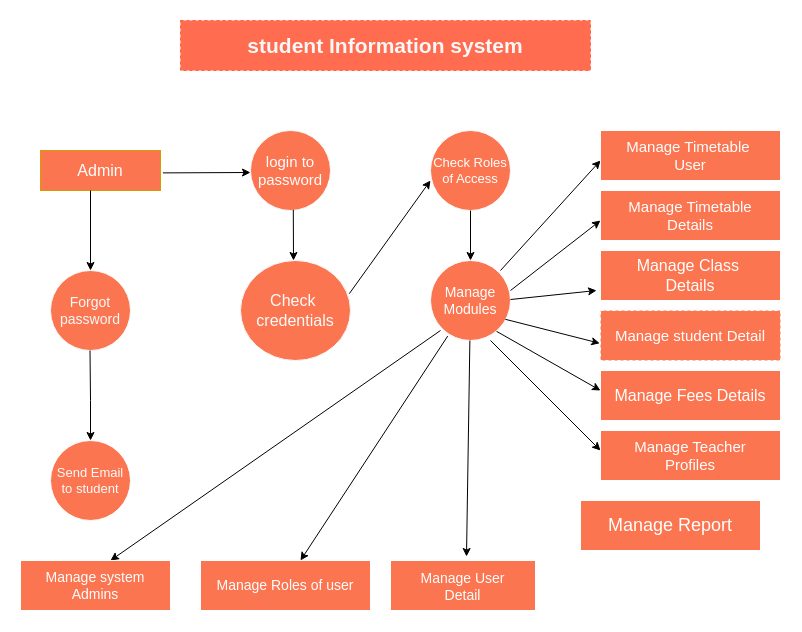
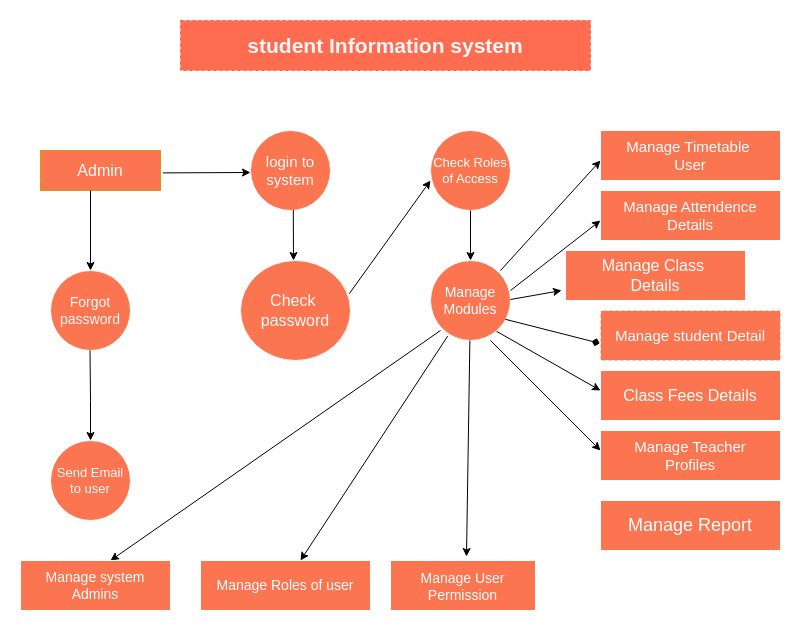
- <mxCell id="5" value="&lt;font style=&quot;color: rgb(253, 253, 253); font-size: 15px;&quot;&gt;login to password&lt;/font&gt;" style="ellipse;whiteSpace=wrap;html=1;fillColor=#FB7550;strokeColor=#F9F9F9;" parent="1" vertex="1"><mxGeometry x="250" y="130" width="80" height="80" as="geometry" /></mxCell>
+ <mxCell id="5" value="&lt;font style=&quot;color: rgb(253, 253, 253); font-size: 15px;&quot;&gt;login to system&lt;/font&gt;" style="ellipse;whiteSpace=wrap;html=1;fillColor=#FB7550;strokeColor=#F9F9F9;" parent="1" vertex="1"><mxGeometry x="250" y="130" width="80" height="80" as="geometry" /></mxCell>
- <mxCell id="25" value="&lt;font style=&quot;font-size: 15px; color: rgb(255, 255, 255);&quot;&gt;Manage Timetable&lt;/font&gt;&lt;div&gt;&lt;font style=&quot;font-size: 15px; color: rgb(255, 255, 255);&quot;&gt;Details&lt;/font&gt;&lt;/div&gt;" style="whiteSpace=wrap;html=1;fillColor=#FB7550;strokeColor=#FFFFFF;" parent="1" vertex="1"><mxGeometry x="600" y="190" width="180" height="50" as="geometry" /></mxCell>
+ <mxCell id="25" value="&lt;font style=&quot;font-size: 15px; color: rgb(255, 255, 255);&quot;&gt;Manage Attendence&lt;/font&gt;&lt;div&gt;&lt;font style=&quot;font-size: 15px; color: rgb(255, 255, 255);&quot;&gt;Details&lt;/font&gt;&lt;/div&gt;" style="whiteSpace=wrap;html=1;fillColor=#FB7550;strokeColor=#FFFFFF;" parent="1" vertex="1"><mxGeometry x="600" y="190" width="180" height="50" as="geometry" /></mxCell>
- <mxCell id="27" value="&lt;font style=&quot;font-size: 16px; color: rgb(255, 255, 255);&quot;&gt;Manage Class&amp;nbsp;&lt;/font&gt;&lt;div&gt;&lt;font style=&quot;font-size: 16px; color: rgb(255, 255, 255);&quot;&gt;Details&lt;/font&gt;&lt;/div&gt;" style="whiteSpace=wrap;html=1;fillColor=#FB7550;strokeColor=#FFFFFF;" parent="1" vertex="1"><mxGeometry x="600" y="250" width="180" height="50" as="geometry" /></mxCell>
+ <mxCell id="27" value="&lt;font style=&quot;font-size: 16px; color: rgb(255, 255, 255);&quot;&gt;Manage Class&amp;nbsp;&lt;/font&gt;&lt;div&gt;&lt;font style=&quot;font-size: 16px; color: rgb(255, 255, 255);&quot;&gt;Details&lt;/font&gt;&lt;/div&gt;" style="whiteSpace=wrap;html=1;fillColor=#FB7550;strokeColor=#FFFFFF;" parent="1" vertex="1"><mxGeometry x="565" y="250" width="180" height="50" as="geometry" /></mxCell>
- <mxCell id="11" value="&lt;font style=&quot;font-size: 16px; color: rgb(251, 251, 251);&quot;&gt;Check&amp;nbsp;&lt;/font&gt;&lt;div&gt;&lt;font style=&quot;font-size: 16px; color: rgb(251, 251, 251);&quot;&gt;credentials&lt;/font&gt;&lt;/div&gt;" style="ellipse;whiteSpace=wrap;html=1;fillColor=#FB7550;strokeColor=#FBFBFB;" parent="1" vertex="1"><mxGeometry x="240" y="260" width="110" height="100" as="geometry" /></mxCell>
+ <mxCell id="11" value="&lt;font style=&quot;font-size: 16px; color: rgb(251, 251, 251);&quot;&gt;Check&amp;nbsp;&lt;/font&gt;&lt;div&gt;&lt;font style=&quot;font-size: 16px; color: rgb(251, 251, 251);&quot;&gt;password&lt;/font&gt;&lt;/div&gt;" style="ellipse;whiteSpace=wrap;html=1;fillColor=#FB7550;strokeColor=#FBFBFB;" parent="1" vertex="1"><mxGeometry x="240" y="260" width="110" height="100" as="geometry" /></mxCell>
- <mxCell id="28" value="" style="endArrow=classic;html=1;rounded=0;exitX=0.935;exitY=0.735;exitDx=0;exitDy=0;exitPerimeter=0;entryX=-0.004;entryY=0.656;entryDx=0;entryDy=0;entryPerimeter=0;" parent="1" source="15" target="29" edge="1"><mxGeometry width="50" height="50" relative="1" as="geometry"><mxPoint x="510" y="350" as="sourcePoint" /><mxPoint x="590" y="340" as="targetPoint" /></mxGeometry></mxCell>
+ <mxCell id="28" value="" style="endArrow=diamond;html=1;rounded=0;exitX=0.935;exitY=0.735;exitDx=0;exitDy=0;exitPerimeter=0;entryX=-0.004;entryY=0.656;entryDx=0;entryDy=0;entryPerimeter=0;" parent="1" source="15" target="29" edge="1"><mxGeometry width="50" height="50" relative="1" as="geometry"><mxPoint x="510" y="350" as="sourcePoint" /><mxPoint x="590" y="340" as="targetPoint" /></mxGeometry></mxCell>
- <mxCell id="31" value="&lt;font style=&quot;font-size: 16px; color: rgb(255, 255, 255);&quot;&gt;Manage Fees Details&lt;/font&gt;" style="whiteSpace=wrap;html=1;fillColor=#FB7550;strokeColor=#FFFFFF;" parent="1" vertex="1"><mxGeometry x="600" y="370" width="180" height="50" as="geometry" /></mxCell>
+ <mxCell id="31" value="&lt;font style=&quot;font-size: 16px; color: rgb(255, 255, 255);&quot;&gt;Class Fees Details&lt;/font&gt;" style="whiteSpace=wrap;html=1;fillColor=#FB7550;strokeColor=#FFFFFF;" parent="1" vertex="1"><mxGeometry x="600" y="370" width="180" height="50" as="geometry" /></mxCell>
- <mxCell id="9" value="&lt;font style=&quot;color: rgb(251, 251, 251); font-size: 13px;&quot;&gt;Send Email&lt;/font&gt;&lt;div&gt;&lt;font style=&quot;color: rgb(251, 251, 251); font-size: 13px;&quot;&gt;to student&lt;/font&gt;&lt;/div&gt;" style="ellipse;whiteSpace=wrap;html=1;strokeColor=#FFFFFF;fillColor=#FB7550;" parent="1" vertex="1"><mxGeometry x="50" y="440" width="80" height="80" as="geometry" /></mxCell>
+ <mxCell id="9" value="&lt;font style=&quot;color: rgb(251, 251, 251); font-size: 13px;&quot;&gt;Send Email&lt;/font&gt;&lt;div&gt;&lt;font style=&quot;color: rgb(251, 251, 251); font-size: 13px;&quot;&gt;to user&lt;/font&gt;&lt;/div&gt;" style="ellipse;whiteSpace=wrap;html=1;strokeColor=#FFFFFF;fillColor=#FB7550;" parent="1" vertex="1"><mxGeometry x="50" y="440" width="80" height="80" as="geometry" /></mxCell>
- <mxCell id="34" value="&lt;font style=&quot;font-size: 18px; color: rgb(255, 255, 255);&quot;&gt;Manage Report&lt;/font&gt;" style="whiteSpace=wrap;html=1;fillColor=#FB7550;strokeColor=#FFFFFF;" parent="1" vertex="1"><mxGeometry x="580" y="500" width="180" height="50" as="geometry" /></mxCell>
+ <mxCell id="34" value="&lt;font style=&quot;font-size: 18px; color: rgb(255, 255, 255);&quot;&gt;Manage Report&lt;/font&gt;" style="whiteSpace=wrap;html=1;fillColor=#FB7550;strokeColor=#FFFFFF;" parent="1" vertex="1"><mxGeometry x="600" y="500" width="180" height="50" as="geometry" /></mxCell>
- <mxCell id="21" value="&lt;div&gt;&lt;font style=&quot;font-size: 14px; color: rgb(255, 255, 255);&quot;&gt;&lt;br&gt;&lt;/font&gt;&lt;/div&gt;&lt;font style=&quot;font-size: 14px; color: rgb(255, 255, 255);&quot;&gt;Manage User&lt;/font&gt;&lt;div&gt;&lt;font style=&quot;font-size: 14px; color: rgb(255, 255, 255);&quot;&gt;Detail&lt;/font&gt;&lt;br&gt;&lt;div&gt;&lt;br&gt;&lt;/div&gt;&lt;/div&gt;" style="whiteSpace=wrap;html=1;fillColor=#FB7550;strokeColor=#FFFFFF;" parent="1" vertex="1"><mxGeometry x="390" y="560" width="145" height="50" as="geometry" /></mxCell>
+ <mxCell id="21" value="&lt;div&gt;&lt;font style=&quot;font-size: 14px; color: rgb(255, 255, 255);&quot;&gt;&lt;br&gt;&lt;/font&gt;&lt;/div&gt;&lt;font style=&quot;font-size: 14px; color: rgb(255, 255, 255);&quot;&gt;Manage User&lt;/font&gt;&lt;div&gt;&lt;font style=&quot;font-size: 14px; color: rgb(255, 255, 255);&quot;&gt;Permission&lt;/font&gt;&lt;br&gt;&lt;div&gt;&lt;br&gt;&lt;/div&gt;&lt;/div&gt;" style="whiteSpace=wrap;html=1;fillColor=#FB7550;strokeColor=#FFFFFF;" parent="1" vertex="1"><mxGeometry x="390" y="560" width="145" height="50" as="geometry" /></mxCell>
